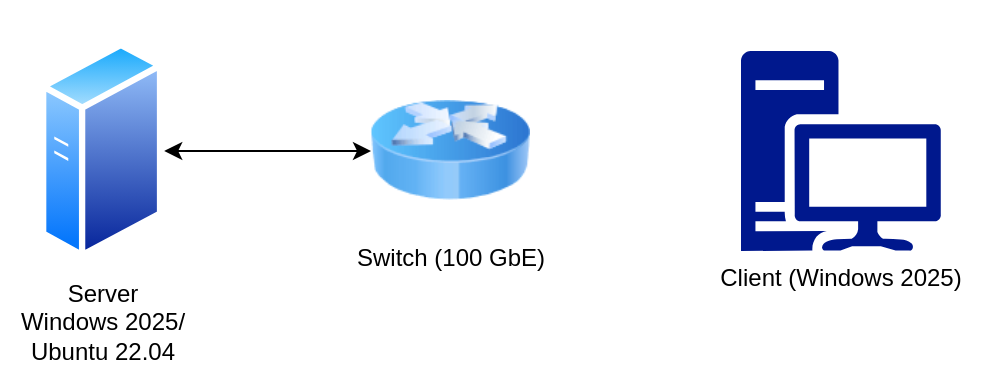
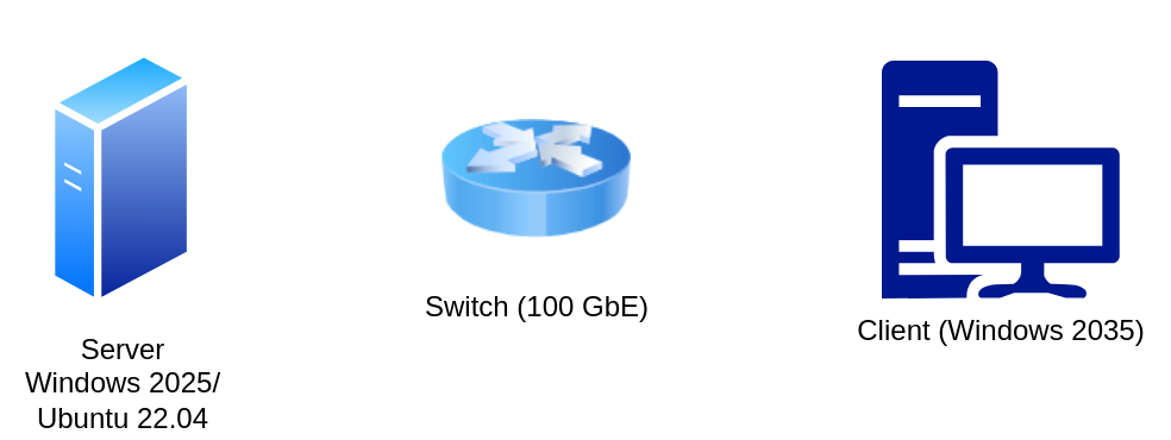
- <mxCell id="5" value="" style="endArrow=classic;startArrow=classic;html=1;rounded=0;exitX=1;exitY=0.5;exitDx=0;exitDy=0;entryX=0;entryY=0.5;entryDx=0;entryDy=0;" edge="1" parent="1" source="2" target="4"><mxGeometry width="50" height="50" relative="1" as="geometry"><mxPoint x="240" y="280" as="sourcePoint" /><mxPoint x="290" y="230" as="targetPoint" /></mxGeometry></mxCell>
- <mxCell id="3" value="Client (Windows 2025)" style="sketch=0;aspect=fixed;pointerEvents=1;shadow=0;dashed=0;html=1;strokeColor=none;labelPosition=center;verticalLabelPosition=bottom;verticalAlign=top;align=center;fillColor=#00188D;shape=mxgraph.mscae.enterprise.workstation_client" vertex="1" parent="1"><mxGeometry x="370" y="25" width="100" height="100" as="geometry" /></mxCell>
+ <mxCell id="3" value="Client (Windows 2035)" style="sketch=0;aspect=fixed;pointerEvents=1;shadow=0;dashed=0;html=1;strokeColor=none;labelPosition=center;verticalLabelPosition=bottom;verticalAlign=top;align=center;fillColor=#00188D;shape=mxgraph.mscae.enterprise.workstation_client" vertex="1" parent="1"><mxGeometry x="370" y="25" width="100" height="100" as="geometry" /></mxCell>
